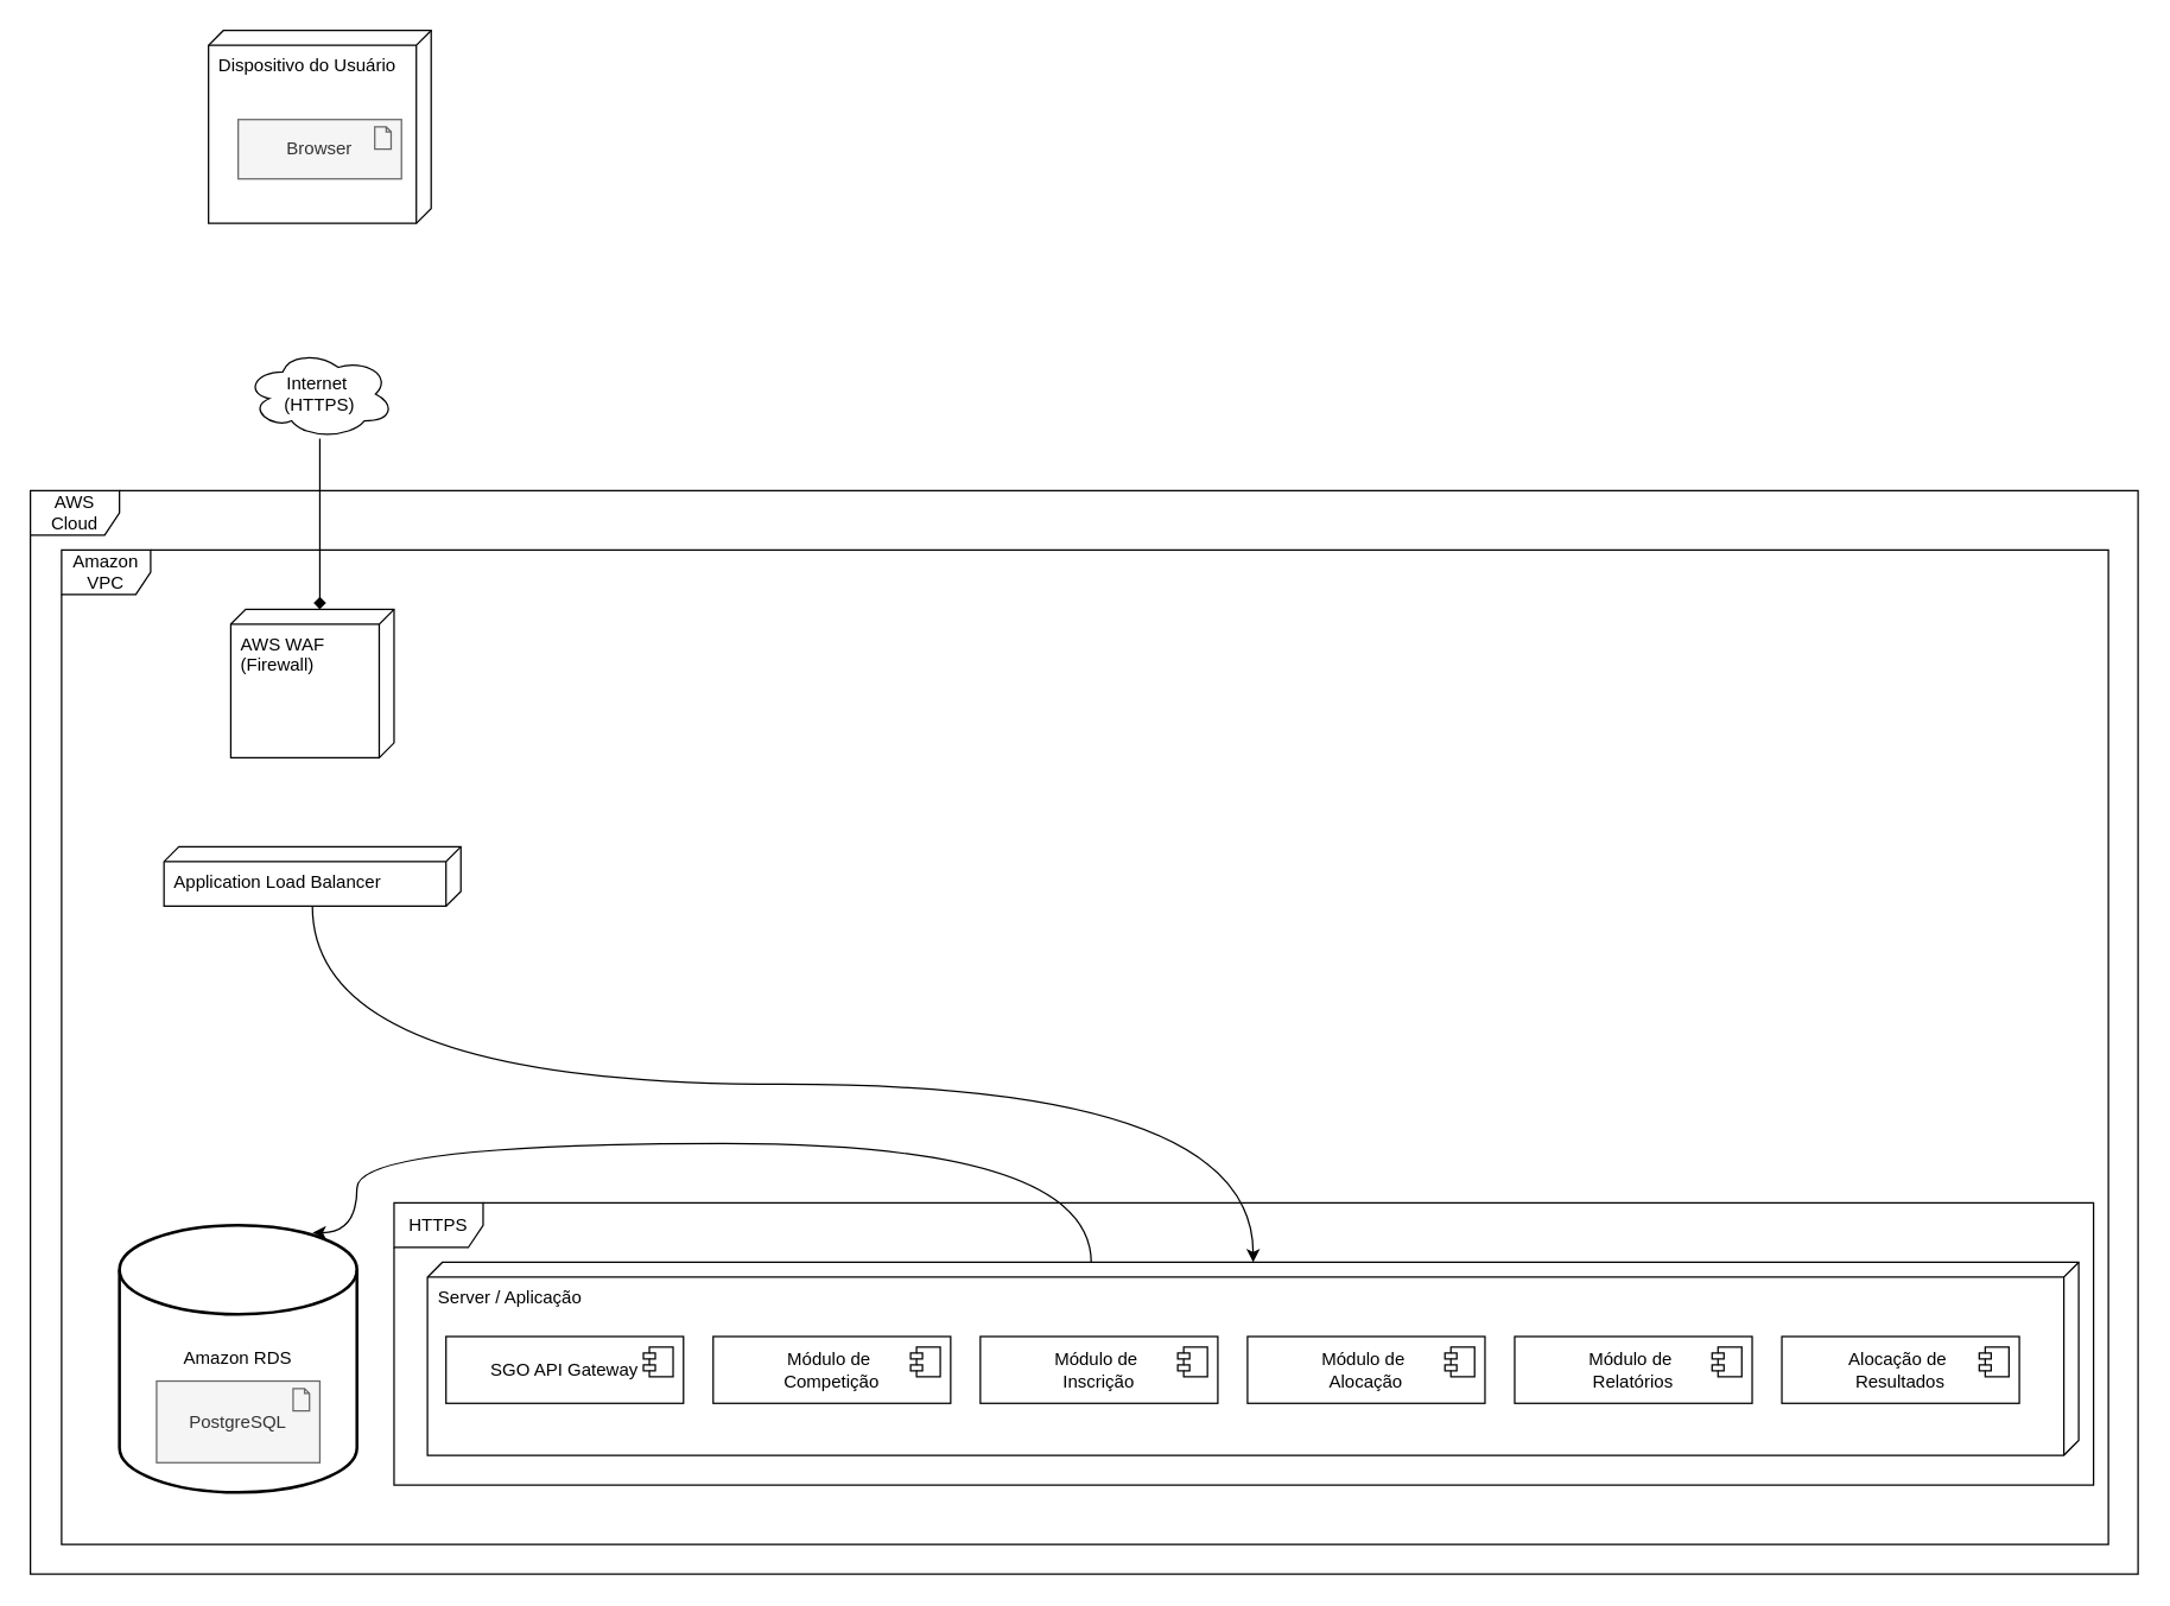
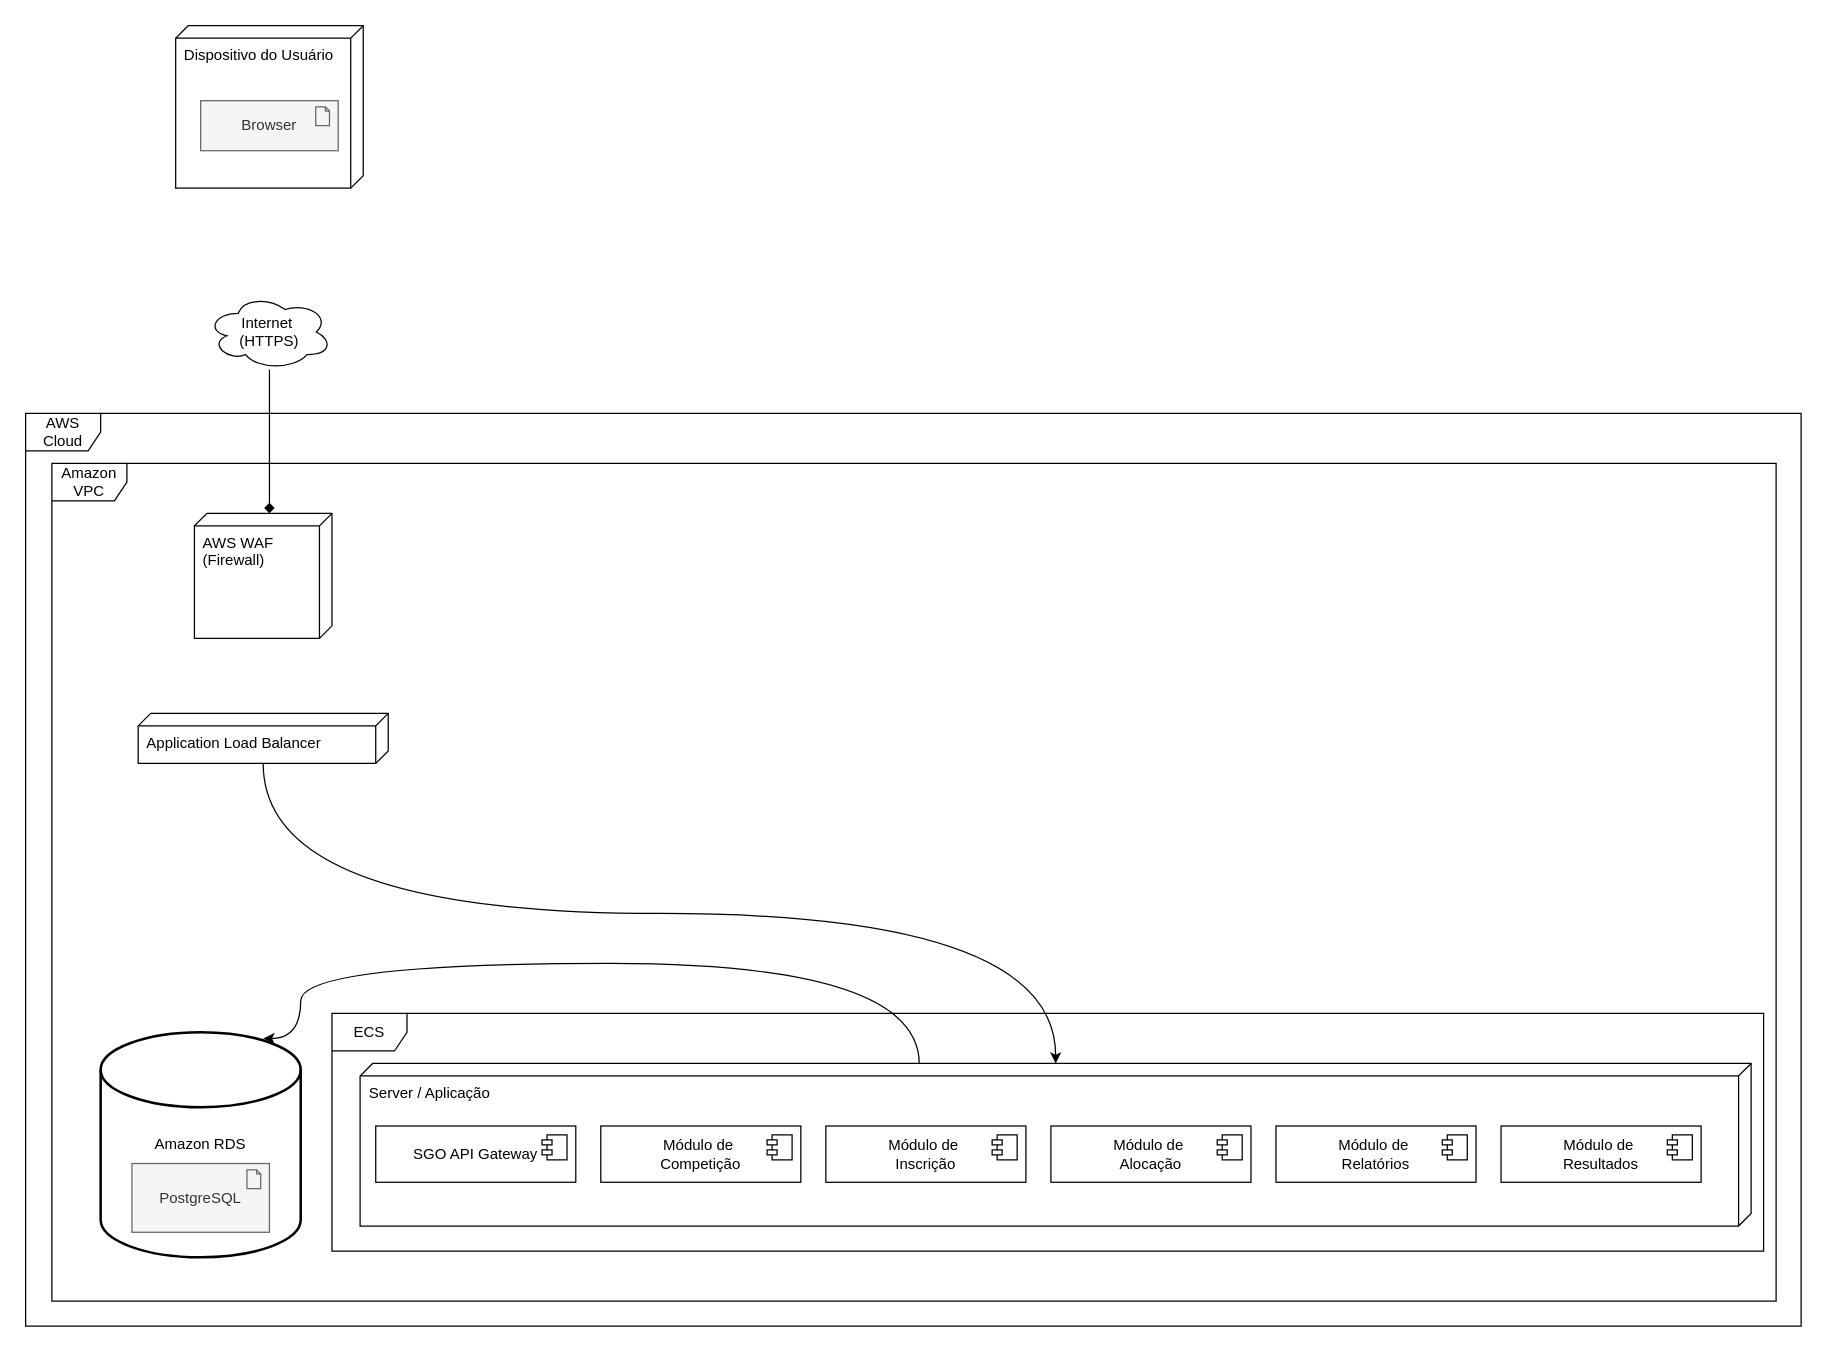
- <mxCell id="18" value="HTTPS" style="shape=umlFrame;whiteSpace=wrap;html=1;pointerEvents=0;" vertex="1" parent="1"><mxGeometry x="265" y="810" width="1145" height="190" as="geometry" /></mxCell>
+ <mxCell id="18" value="ECS" style="shape=umlFrame;whiteSpace=wrap;html=1;pointerEvents=0;" vertex="1" parent="1"><mxGeometry x="265" y="810" width="1145" height="190" as="geometry" /></mxCell>
- <mxCell id="25" value="Alocação de&amp;nbsp;&lt;div&gt;Resultados&lt;/div&gt;" style="html=1;dropTarget=0;whiteSpace=wrap;" vertex="1" parent="1"><mxGeometry x="1200" y="900" width="160" height="45" as="geometry" /></mxCell>
+ <mxCell id="25" value="Módulo de&amp;nbsp;&lt;div&gt;Resultados&lt;/div&gt;" style="html=1;dropTarget=0;whiteSpace=wrap;" vertex="1" parent="1"><mxGeometry x="1200" y="900" width="160" height="45" as="geometry" /></mxCell>
